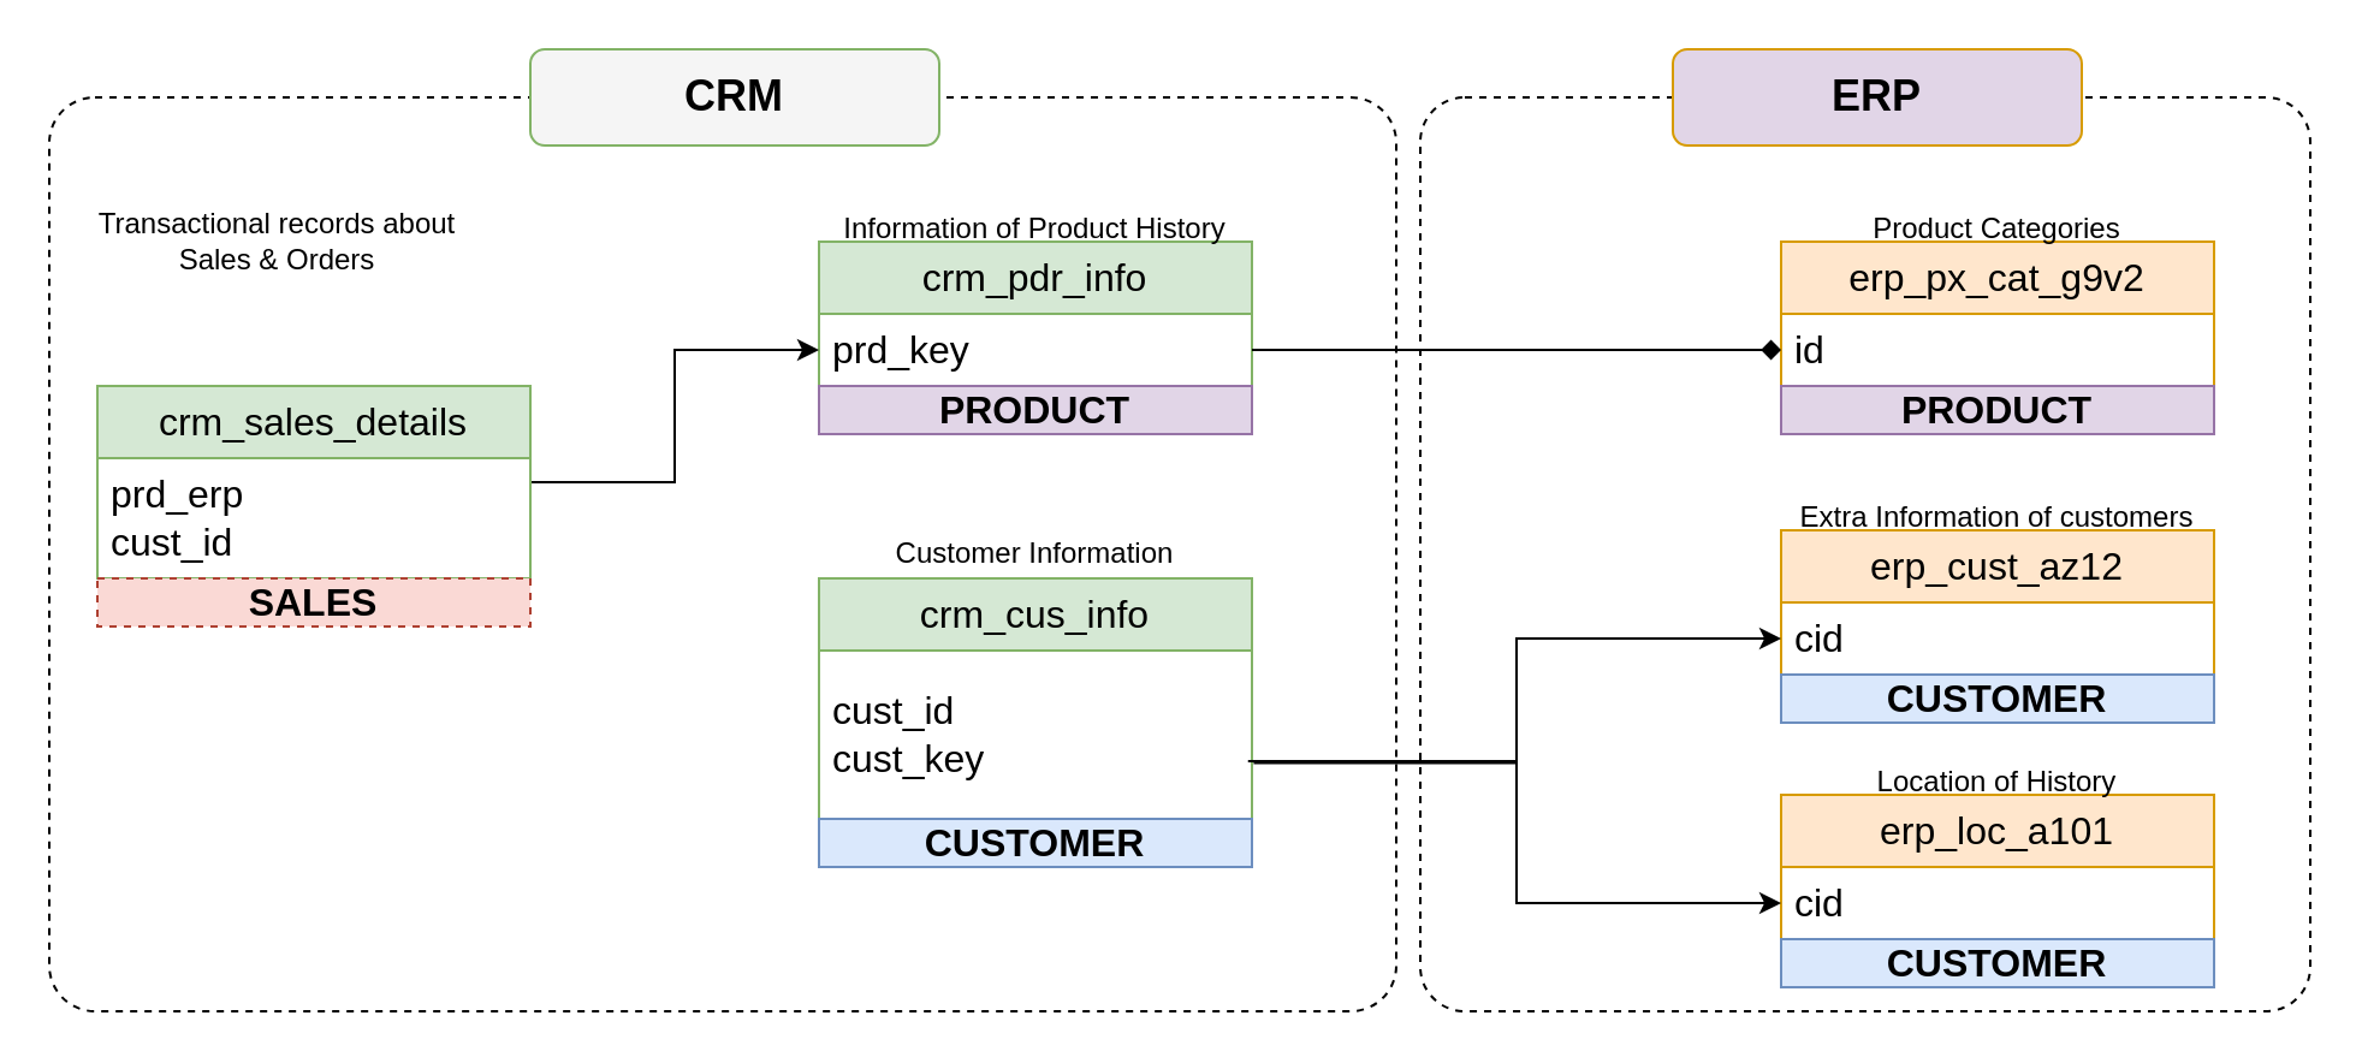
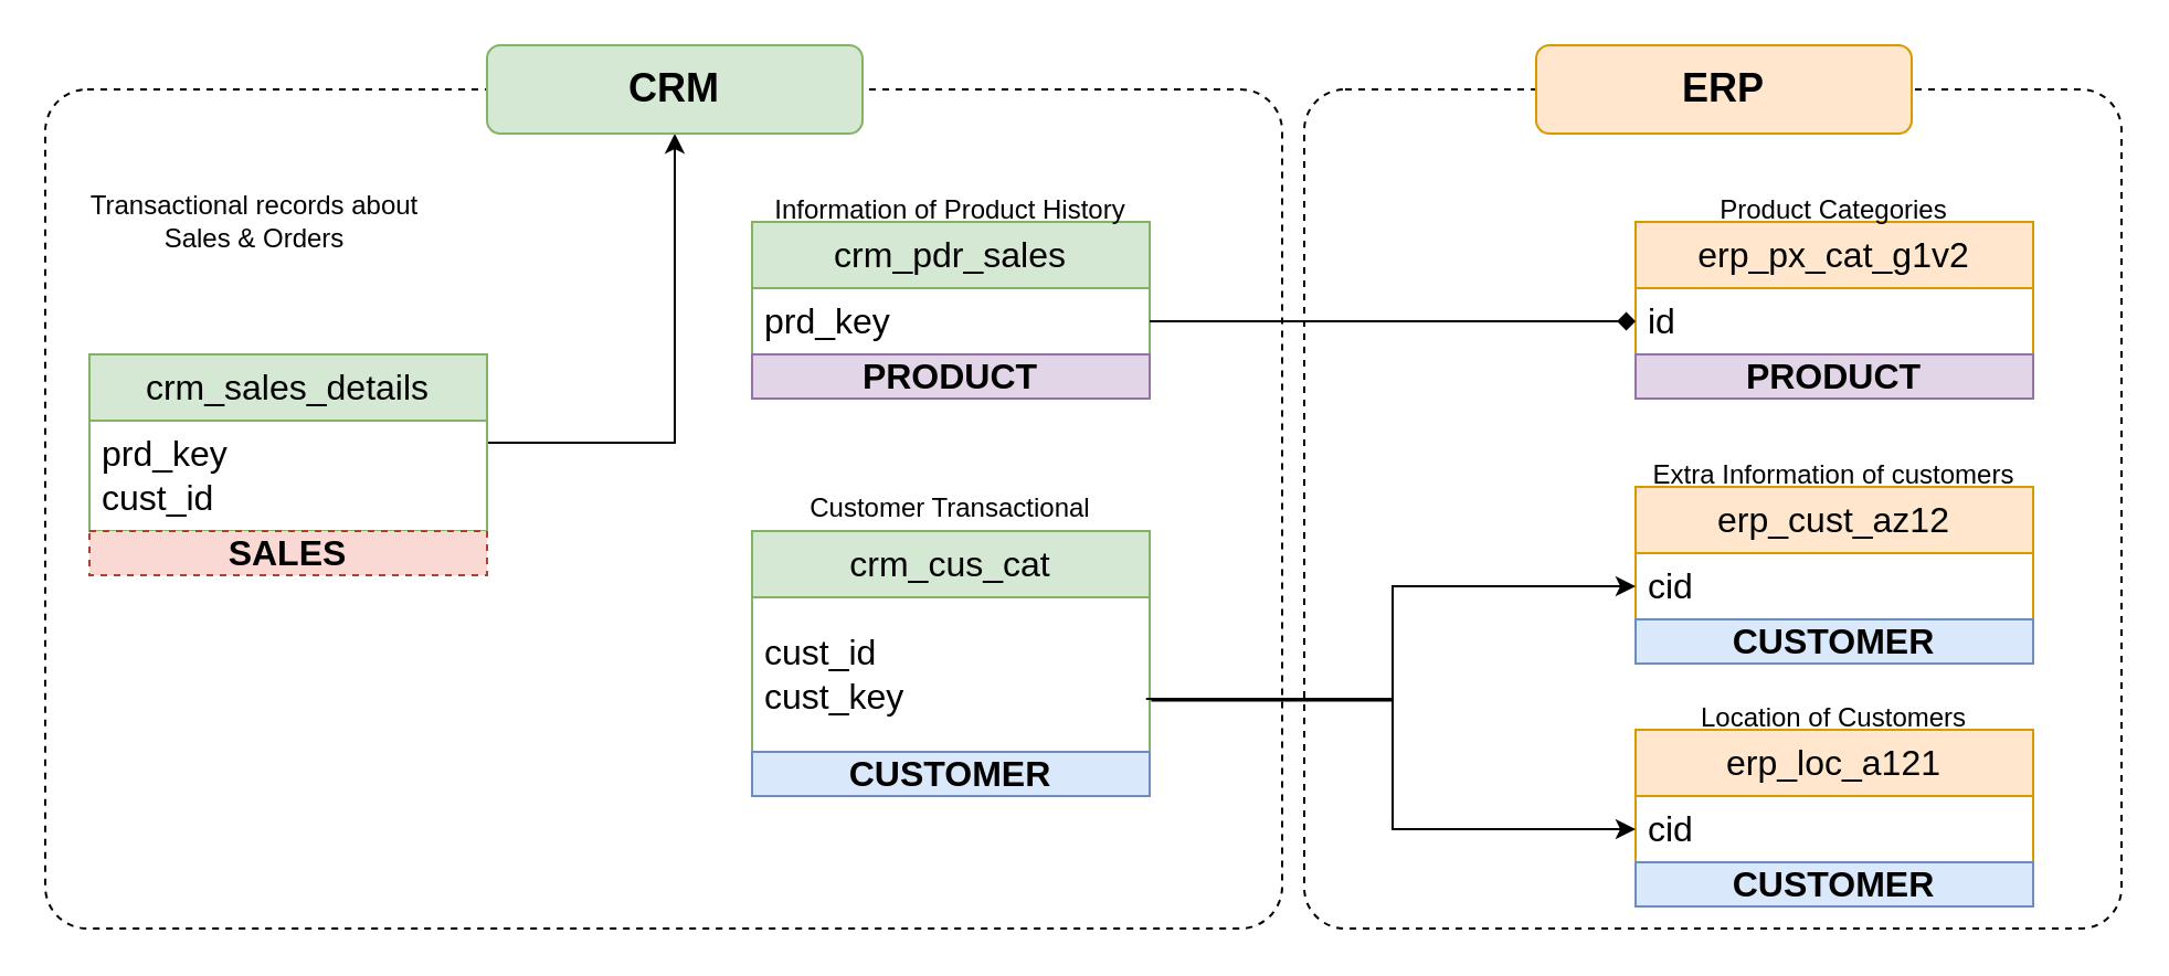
- <mxCell id="25" value="&lt;font style=&quot;font-size: 18px;&quot;&gt;&lt;b&gt;CRM&lt;/b&gt;&lt;/font&gt;" style="rounded=1;whiteSpace=wrap;html=1;fillColor=#f5f5f5;strokeColor=#82b366;" parent="1" vertex="1"><mxGeometry x="220" y="20" width="170" height="40" as="geometry" /></mxCell>
+ <mxCell id="25" value="&lt;font style=&quot;font-size: 18px;&quot;&gt;&lt;b&gt;CRM&lt;/b&gt;&lt;/font&gt;" style="rounded=1;whiteSpace=wrap;html=1;fillColor=#d5e8d4;strokeColor=#82b366;" parent="1" vertex="1"><mxGeometry x="220" y="20" width="170" height="40" as="geometry" /></mxCell>
- <mxCell id="27" value="&lt;font style=&quot;font-size: 18px;&quot;&gt;&lt;b&gt;ERP&lt;/b&gt;&lt;/font&gt;" style="rounded=1;whiteSpace=wrap;html=1;fillColor=#e1d5e7;strokeColor=#d79b00;" parent="1" vertex="1"><mxGeometry x="695" y="20" width="170" height="40" as="geometry" /></mxCell>
+ <mxCell id="27" value="&lt;font style=&quot;font-size: 18px;&quot;&gt;&lt;b&gt;ERP&lt;/b&gt;&lt;/font&gt;" style="rounded=1;whiteSpace=wrap;html=1;fillColor=#ffe6cc;strokeColor=#d79b00;" parent="1" vertex="1"><mxGeometry x="695" y="20" width="170" height="40" as="geometry" /></mxCell>
- <mxCell id="2" value="crm_pdr_info" style="swimlane;fontStyle=0;childLayout=stackLayout;horizontal=1;startSize=30;horizontalStack=0;resizeParent=1;resizeParentMax=0;resizeLast=0;collapsible=1;marginBottom=0;whiteSpace=wrap;html=1;rounded=0;fillColor=#d5e8d4;strokeColor=#82b366;swimlaneLine=1;fontSize=16;glass=0;shadow=0;" parent="1" vertex="1"><mxGeometry x="340" y="100" width="180" height="60" as="geometry"><mxRectangle x="250" y="200" width="110" height="30" as="alternateBounds" /></mxGeometry></mxCell>
+ <mxCell id="2" value="crm_pdr_sales" style="swimlane;fontStyle=0;childLayout=stackLayout;horizontal=1;startSize=30;horizontalStack=0;resizeParent=1;resizeParentMax=0;resizeLast=0;collapsible=1;marginBottom=0;whiteSpace=wrap;html=1;rounded=0;fillColor=#d5e8d4;strokeColor=#82b366;swimlaneLine=1;fontSize=16;glass=0;shadow=0;" parent="1" vertex="1"><mxGeometry x="340" y="100" width="180" height="60" as="geometry"><mxRectangle x="250" y="200" width="110" height="30" as="alternateBounds" /></mxGeometry></mxCell>
- <mxCell id="14" value="erp_px_cat_g9v2" style="swimlane;fontStyle=0;childLayout=stackLayout;horizontal=1;startSize=30;horizontalStack=0;resizeParent=1;resizeParentMax=0;resizeLast=0;collapsible=1;marginBottom=0;whiteSpace=wrap;html=1;rounded=0;fillColor=#ffe6cc;strokeColor=#d79b00;swimlaneLine=1;fontSize=16;glass=0;shadow=0;" parent="1" vertex="1"><mxGeometry x="740" y="100" width="180" height="60" as="geometry"><mxRectangle x="250" y="200" width="110" height="30" as="alternateBounds" /></mxGeometry></mxCell>
+ <mxCell id="14" value="erp_px_cat_g1v2" style="swimlane;fontStyle=0;childLayout=stackLayout;horizontal=1;startSize=30;horizontalStack=0;resizeParent=1;resizeParentMax=0;resizeLast=0;collapsible=1;marginBottom=0;whiteSpace=wrap;html=1;rounded=0;fillColor=#ffe6cc;strokeColor=#d79b00;swimlaneLine=1;fontSize=16;glass=0;shadow=0;" parent="1" vertex="1"><mxGeometry x="740" y="100" width="180" height="60" as="geometry"><mxRectangle x="250" y="200" width="110" height="30" as="alternateBounds" /></mxGeometry></mxCell>
- <mxCell id="6" style="edgeStyle=orthogonalEdgeStyle;rounded=0;orthogonalLoop=1;jettySize=auto;html=1;exitX=1;exitY=0.5;exitDx=0;exitDy=0;entryX=0;entryY=0.5;entryDx=0;entryDy=0;" parent="1" source="7" target="3" edge="1"><mxGeometry relative="1" as="geometry" /></mxCell>
+ <mxCell id="6" style="edgeStyle=orthogonalEdgeStyle;rounded=0;orthogonalLoop=1;jettySize=auto;html=1;exitX=1;exitY=0.5;exitDx=0;exitDy=0;" parent="1" source="7" target="25" edge="1"><mxGeometry relative="1" as="geometry" /></mxCell>
- <mxCell id="8" value="&lt;div&gt;&lt;font&gt;prd_erp&lt;/font&gt;&lt;/div&gt;&lt;font&gt;cust&lt;span style=&quot;background-color: transparent; color: light-dark(rgb(0, 0, 0), rgb(255, 255, 255));&quot;&gt;_id&lt;/span&gt;&lt;/font&gt;" style="text;strokeColor=none;fillColor=none;align=left;verticalAlign=middle;spacingLeft=4;spacingRight=4;overflow=hidden;points=[[0,0.5],[1,0.5]];portConstraint=eastwest;rotatable=0;whiteSpace=wrap;html=1;fontSize=16;" parent="7" vertex="1"><mxGeometry y="30" width="180" height="50" as="geometry" /></mxCell>
+ <mxCell id="8" value="&lt;div&gt;&lt;font&gt;prd_key&lt;/font&gt;&lt;/div&gt;&lt;font&gt;cust&lt;span style=&quot;background-color: transparent; color: light-dark(rgb(0, 0, 0), rgb(255, 255, 255));&quot;&gt;_id&lt;/span&gt;&lt;/font&gt;" style="text;strokeColor=none;fillColor=none;align=left;verticalAlign=middle;spacingLeft=4;spacingRight=4;overflow=hidden;points=[[0,0.5],[1,0.5]];portConstraint=eastwest;rotatable=0;whiteSpace=wrap;html=1;fontSize=16;" parent="7" vertex="1"><mxGeometry y="30" width="180" height="50" as="geometry" /></mxCell>
- <mxCell id="10" value="Customer Information" style="text;html=1;align=center;verticalAlign=middle;whiteSpace=wrap;rounded=0;" parent="1" vertex="1"><mxGeometry x="340" y="215" width="180" height="30" as="geometry" /></mxCell>
+ <mxCell id="10" value="Customer Transactional" style="text;html=1;align=center;verticalAlign=middle;whiteSpace=wrap;rounded=0;" parent="1" vertex="1"><mxGeometry x="340" y="215" width="180" height="30" as="geometry" /></mxCell>
- <mxCell id="4" value="crm_cus_info" style="swimlane;fontStyle=0;childLayout=stackLayout;horizontal=1;startSize=30;horizontalStack=0;resizeParent=1;resizeParentMax=0;resizeLast=0;collapsible=1;marginBottom=0;whiteSpace=wrap;html=1;rounded=0;fillColor=#d5e8d4;strokeColor=#82b366;swimlaneLine=1;fontSize=16;glass=0;shadow=0;" parent="1" vertex="1"><mxGeometry x="340" y="240" width="180" height="100" as="geometry"><mxRectangle x="250" y="200" width="110" height="30" as="alternateBounds" /></mxGeometry></mxCell>
+ <mxCell id="4" value="crm_cus_cat" style="swimlane;fontStyle=0;childLayout=stackLayout;horizontal=1;startSize=30;horizontalStack=0;resizeParent=1;resizeParentMax=0;resizeLast=0;collapsible=1;marginBottom=0;whiteSpace=wrap;html=1;rounded=0;fillColor=#d5e8d4;strokeColor=#82b366;swimlaneLine=1;fontSize=16;glass=0;shadow=0;" parent="1" vertex="1"><mxGeometry x="340" y="240" width="180" height="100" as="geometry"><mxRectangle x="250" y="200" width="110" height="30" as="alternateBounds" /></mxGeometry></mxCell>
- <mxCell id="19" value="Location of History" style="text;html=1;align=center;verticalAlign=middle;whiteSpace=wrap;rounded=0;" parent="1" vertex="1"><mxGeometry x="740" y="310" width="180" height="30" as="geometry" /></mxCell>
+ <mxCell id="19" value="Location of Customers" style="text;html=1;align=center;verticalAlign=middle;whiteSpace=wrap;rounded=0;" parent="1" vertex="1"><mxGeometry x="740" y="310" width="180" height="30" as="geometry" /></mxCell>
- <mxCell id="16" value="erp_loc_a101" style="swimlane;fontStyle=0;childLayout=stackLayout;horizontal=1;startSize=30;horizontalStack=0;resizeParent=1;resizeParentMax=0;resizeLast=0;collapsible=1;marginBottom=0;whiteSpace=wrap;html=1;rounded=0;fillColor=#ffe6cc;strokeColor=#d79b00;swimlaneLine=1;fontSize=16;glass=0;shadow=0;" parent="1" vertex="1"><mxGeometry x="740" y="330" width="180" height="60" as="geometry"><mxRectangle x="250" y="200" width="110" height="30" as="alternateBounds" /></mxGeometry></mxCell>
+ <mxCell id="16" value="erp_loc_a121" style="swimlane;fontStyle=0;childLayout=stackLayout;horizontal=1;startSize=30;horizontalStack=0;resizeParent=1;resizeParentMax=0;resizeLast=0;collapsible=1;marginBottom=0;whiteSpace=wrap;html=1;rounded=0;fillColor=#ffe6cc;strokeColor=#d79b00;swimlaneLine=1;fontSize=16;glass=0;shadow=0;" parent="1" vertex="1"><mxGeometry x="740" y="330" width="180" height="60" as="geometry"><mxRectangle x="250" y="200" width="110" height="30" as="alternateBounds" /></mxGeometry></mxCell>
